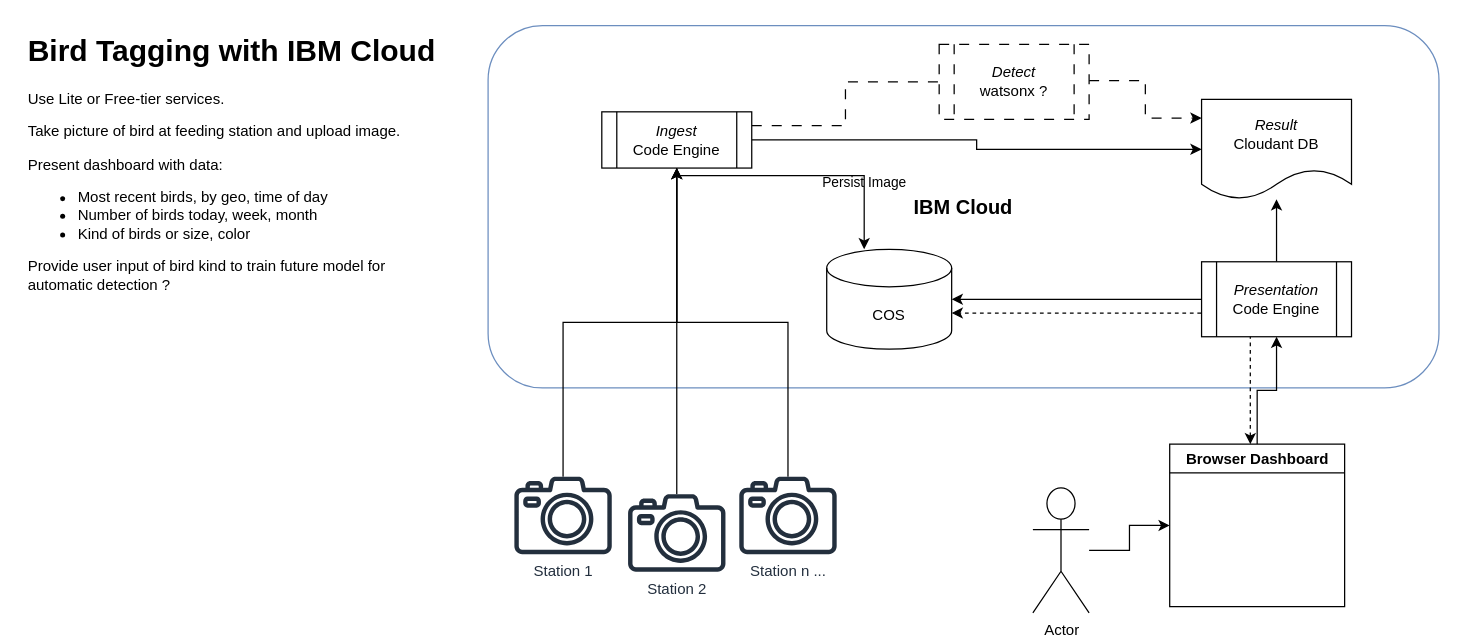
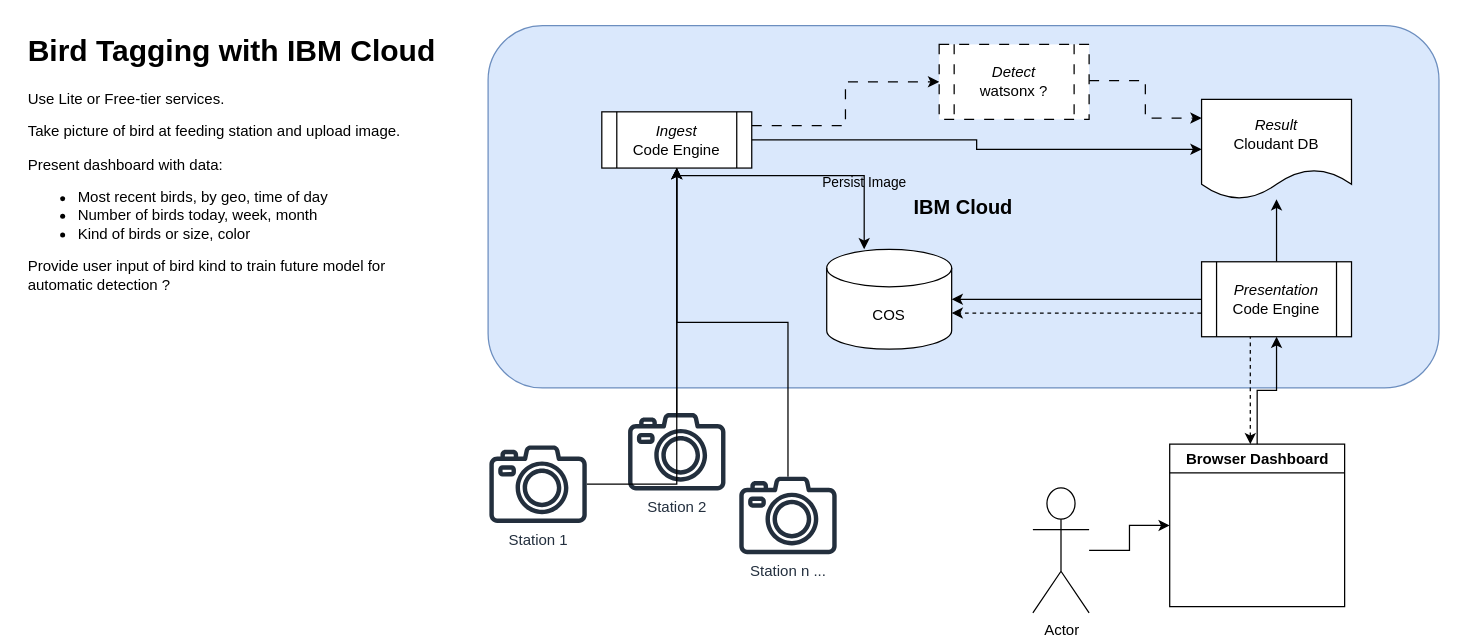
- <mxCell id="12" style="edgeStyle=orthogonalEdgeStyle;rounded=0;orthogonalLoop=1;jettySize=auto;html=1;dashed=1;dashPattern=8 8;endArrow=none;" edge="1" parent="1" source="13" target="6"><mxGeometry relative="1" as="geometry"><Array as="points"><mxPoint x="676" y="100" /><mxPoint x="676" y="65" /></Array></mxGeometry></mxCell>
+ <mxCell id="12" style="edgeStyle=orthogonalEdgeStyle;rounded=0;orthogonalLoop=1;jettySize=auto;html=1;dashed=1;dashPattern=8 8;" edge="1" parent="1" source="13" target="6"><mxGeometry relative="1" as="geometry"><Array as="points"><mxPoint x="676" y="100" /><mxPoint x="676" y="65" /></Array></mxGeometry></mxCell>
- <mxCell id="2" value="&lt;font style=&quot;font-size: 16px;&quot;&gt;&lt;b&gt;IBM Cloud&lt;/b&gt;&lt;/font&gt;" style="rounded=1;whiteSpace=wrap;html=1;fillColor=#ffffff;strokeColor=#6c8ebf;" parent="1" vertex="1"><mxGeometry x="390" y="20" width="761" height="290" as="geometry" /></mxCell>
+ <mxCell id="2" value="&lt;font style=&quot;font-size: 16px;&quot;&gt;&lt;b&gt;IBM Cloud&lt;/b&gt;&lt;/font&gt;" style="rounded=1;whiteSpace=wrap;html=1;fillColor=#dae8fc;strokeColor=#6c8ebf;" parent="1" vertex="1"><mxGeometry x="390" y="20" width="761" height="290" as="geometry" /></mxCell>
- <mxCell id="26" value="Station 1" style="sketch=0;outlineConnect=0;fontColor=#232F3E;gradientColor=none;fillColor=#232F3D;strokeColor=none;dashed=0;verticalLabelPosition=bottom;verticalAlign=top;align=center;html=1;fontSize=12;fontStyle=0;aspect=fixed;pointerEvents=1;shape=mxgraph.aws4.camera2;" parent="1" vertex="1"><mxGeometry x="411" y="381" width="78" height="62" as="geometry" /></mxCell>
+ <mxCell id="26" value="Station 1" style="sketch=0;outlineConnect=0;fontColor=#232F3E;gradientColor=none;fillColor=#232F3D;strokeColor=none;dashed=0;verticalLabelPosition=bottom;verticalAlign=top;align=center;html=1;fontSize=12;fontStyle=0;aspect=fixed;pointerEvents=1;shape=mxgraph.aws4.camera2;" parent="1" vertex="1"><mxGeometry x="391" y="356" width="78" height="62" as="geometry" /></mxCell>
- <mxCell id="4" value="Station 2" style="sketch=0;outlineConnect=0;fontColor=#232F3E;gradientColor=none;fillColor=#232F3D;strokeColor=none;dashed=0;verticalLabelPosition=bottom;verticalAlign=top;align=center;html=1;fontSize=12;fontStyle=0;aspect=fixed;pointerEvents=1;shape=mxgraph.aws4.camera2;" parent="1" vertex="1"><mxGeometry x="502" y="395" width="78" height="62" as="geometry" /></mxCell>
+ <mxCell id="4" value="Station 2" style="sketch=0;outlineConnect=0;fontColor=#232F3E;gradientColor=none;fillColor=#232F3D;strokeColor=none;dashed=0;verticalLabelPosition=bottom;verticalAlign=top;align=center;html=1;fontSize=12;fontStyle=0;aspect=fixed;pointerEvents=1;shape=mxgraph.aws4.camera2;" parent="1" vertex="1"><mxGeometry x="502" y="330" width="78" height="62" as="geometry" /></mxCell>
